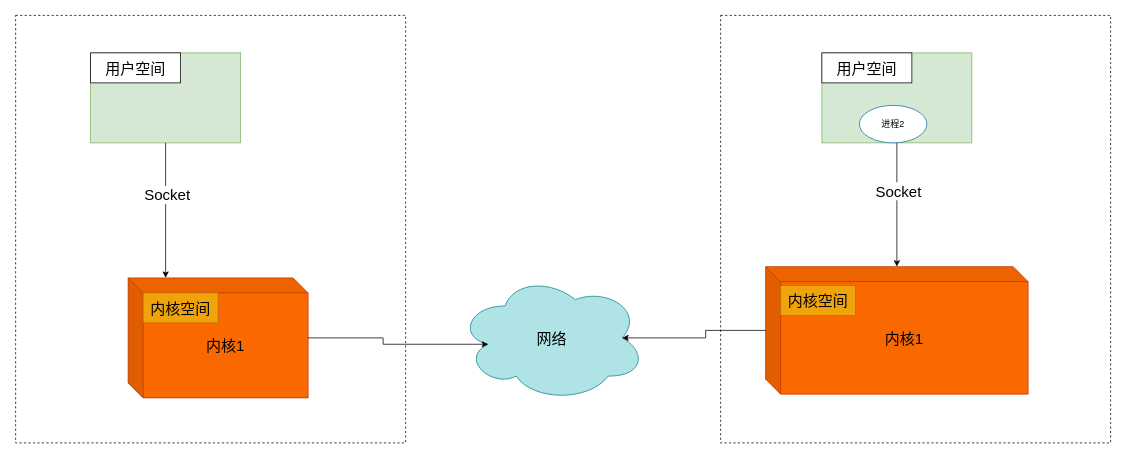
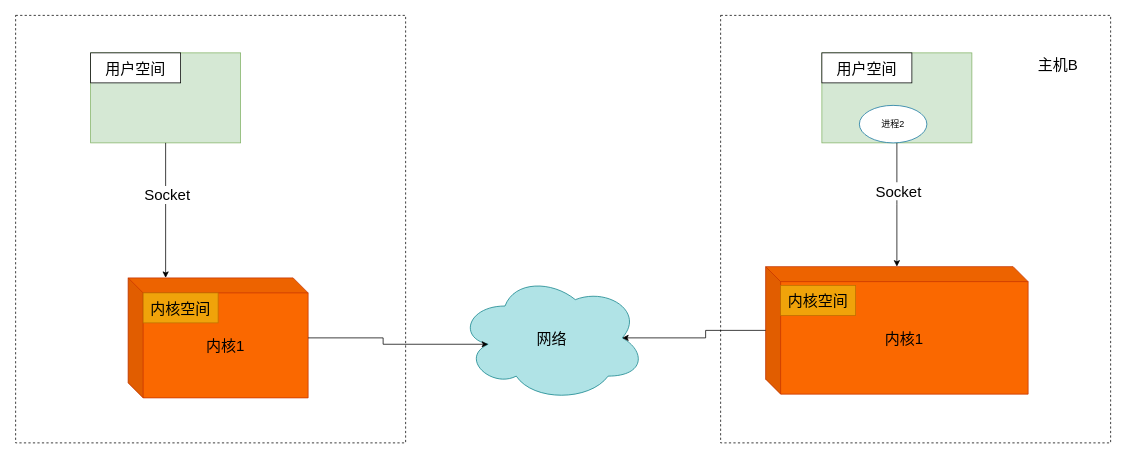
+ <mxCell id="20" value="&lt;font style=&quot;font-size: 20px;&quot;&gt;主机B&lt;/font&gt;" style="text;html=1;align=center;verticalAlign=middle;whiteSpace=wrap;rounded=0;" vertex="1" parent="1"><mxGeometry x="1380" y="70" width="60" height="30" as="geometry" /></mxCell>
